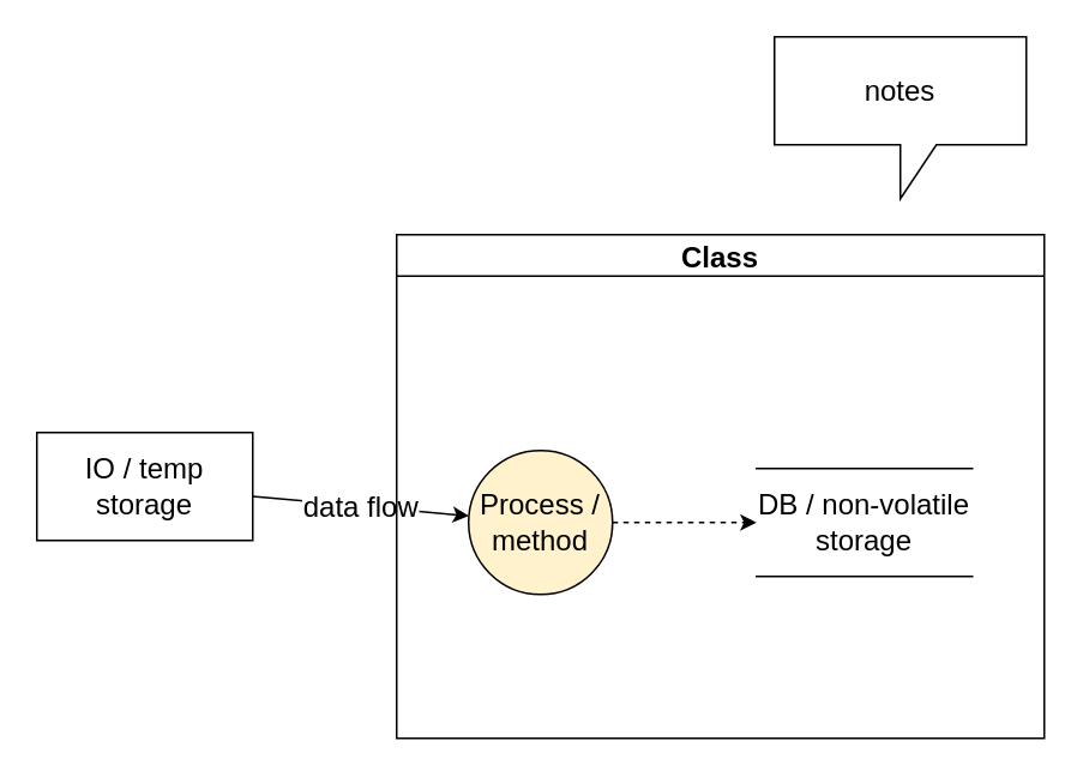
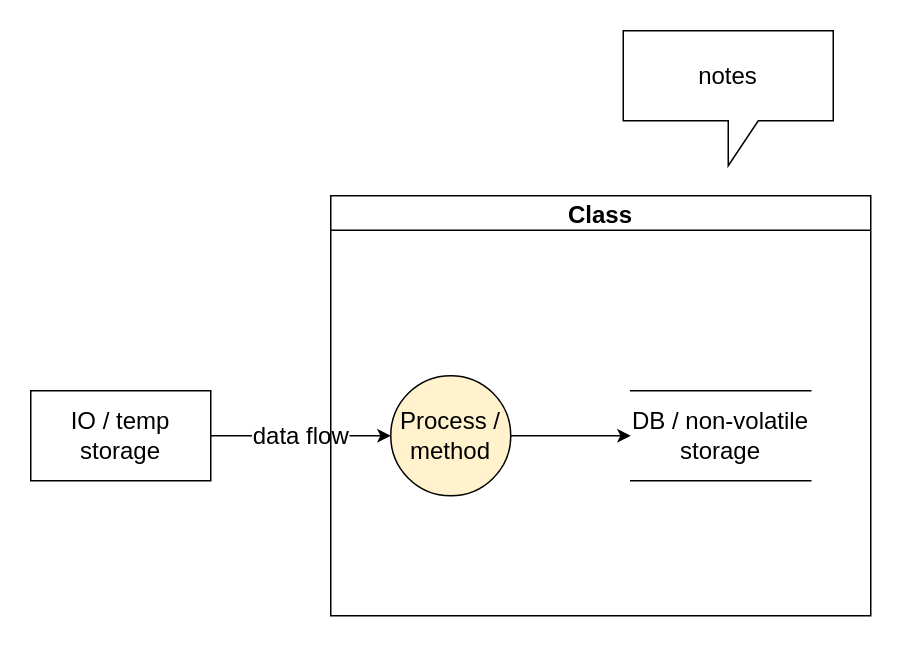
- <mxCell id="8" value="notes" style="shape=callout;whiteSpace=wrap;html=1;perimeter=calloutPerimeter;fontSize=16;verticalAlign=middle;" vertex="1" parent="1"><mxGeometry x="430" y="20" width="140" height="90" as="geometry" /></mxCell>
+ <mxCell id="8" value="notes" style="shape=callout;whiteSpace=wrap;html=1;perimeter=calloutPerimeter;fontSize=16;verticalAlign=middle;" vertex="1" parent="1"><mxGeometry x="415" y="20" width="140" height="90" as="geometry" /></mxCell>
- <mxCell id="3" value="IO / temp storage" style="rounded=0;whiteSpace=wrap;html=1;fontSize=16;verticalAlign=middle;" vertex="1" parent="1"><mxGeometry x="20" y="240" width="120" height="60" as="geometry" /></mxCell>
+ <mxCell id="3" value="IO / temp storage" style="rounded=0;whiteSpace=wrap;html=1;fontSize=16;verticalAlign=middle;" vertex="1" parent="1"><mxGeometry x="20" y="260" width="120" height="60" as="geometry" /></mxCell>
- <mxCell id="5" style="edgeStyle=none;rounded=0;orthogonalLoop=1;jettySize=auto;html=1;fontSize=16;startArrow=none;startFill=0;dashed=1;" edge="1" parent="4" source="6" target="7"><mxGeometry relative="1" as="geometry" /></mxCell>
+ <mxCell id="5" style="edgeStyle=none;rounded=0;orthogonalLoop=1;jettySize=auto;html=1;fontSize=16;startArrow=none;startFill=0;" edge="1" parent="4" source="6" target="7"><mxGeometry relative="1" as="geometry" /></mxCell>
